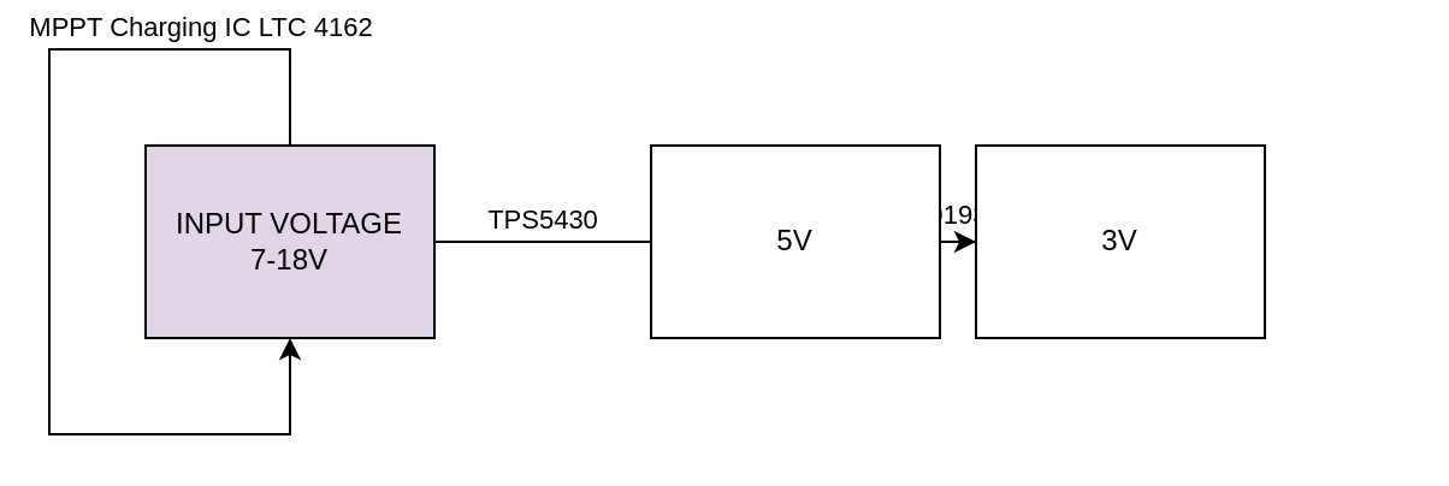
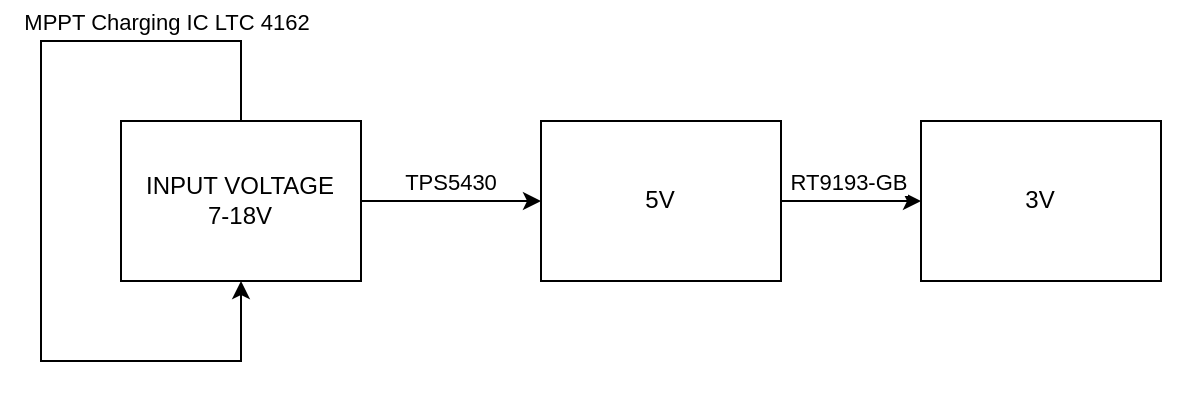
- <mxCell id="6" value="INPUT VOLTAGE&lt;div&gt;7-18V&lt;/div&gt;" style="rounded=0;whiteSpace=wrap;html=1;fillColor=#e1d5e7;" vertex="1" parent="1"><mxGeometry x="60" y="60" width="120" height="80" as="geometry" /></mxCell>
+ <mxCell id="6" value="INPUT VOLTAGE&lt;div&gt;7-18V&lt;/div&gt;" style="rounded=0;whiteSpace=wrap;html=1;" vertex="1" parent="1"><mxGeometry x="60" y="60" width="120" height="80" as="geometry" /></mxCell>
- <mxCell id="2" value="" style="edgeStyle=orthogonalEdgeStyle;rounded=0;orthogonalLoop=1;jettySize=auto;html=1;endArrow=none;" edge="1" parent="1" source="6" target="9"><mxGeometry relative="1" as="geometry" /></mxCell>
+ <mxCell id="2" value="" style="edgeStyle=orthogonalEdgeStyle;rounded=0;orthogonalLoop=1;jettySize=auto;html=1;" edge="1" parent="1" source="6" target="9"><mxGeometry relative="1" as="geometry" /></mxCell>
- <mxCell id="10" value="3V" style="whiteSpace=wrap;html=1;rounded=0;" vertex="1" parent="1"><mxGeometry x="405" y="60" width="120" height="80" as="geometry" /></mxCell>
+ <mxCell id="10" value="3V" style="whiteSpace=wrap;html=1;rounded=0;" vertex="1" parent="1"><mxGeometry x="460" y="60" width="120" height="80" as="geometry" /></mxCell>
